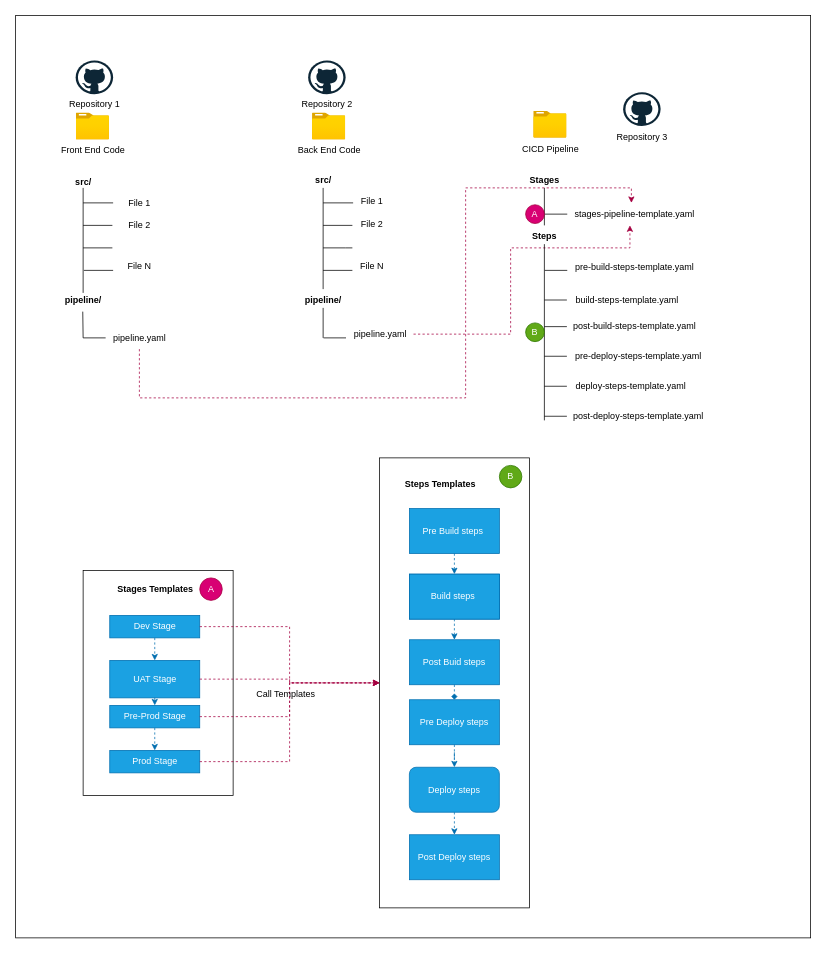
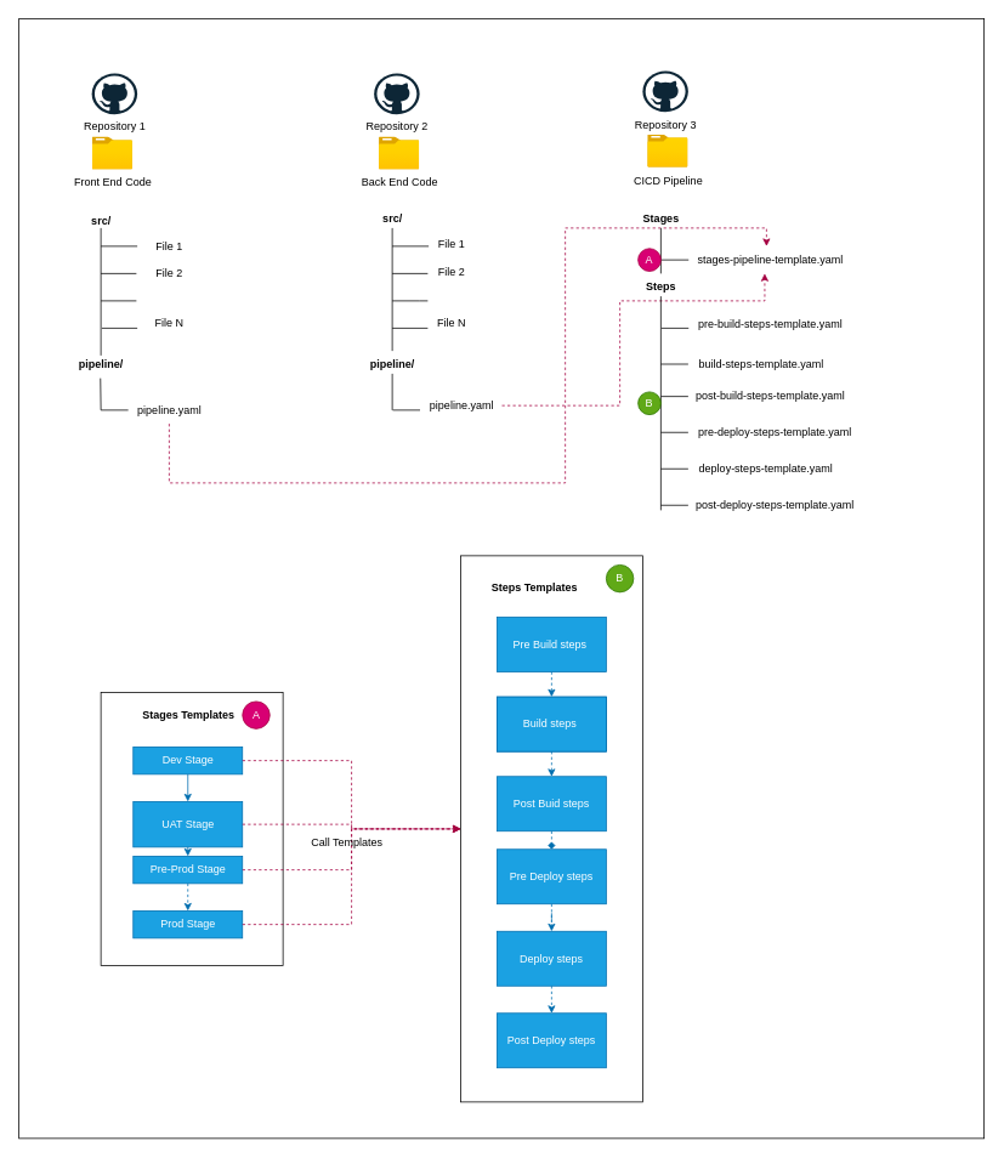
- <mxCell id="36" value="Repository 3" style="dashed=0;outlineConnect=0;html=1;align=center;labelPosition=center;verticalLabelPosition=bottom;verticalAlign=top;shape=mxgraph.weblogos.github" vertex="1" parent="1"><mxGeometry x="830" y="122.5" width="50" height="45" as="geometry" /></mxCell>
+ <mxCell id="36" value="Repository 3" style="dashed=0;outlineConnect=0;html=1;align=center;labelPosition=center;verticalLabelPosition=bottom;verticalAlign=top;shape=mxgraph.weblogos.github" vertex="1" parent="1"><mxGeometry x="705" y="77.5" width="50" height="45" as="geometry" /></mxCell>
- <mxCell id="75" style="edgeStyle=orthogonalEdgeStyle;rounded=0;orthogonalLoop=1;jettySize=auto;html=1;exitX=0.5;exitY=1;exitDx=0;exitDy=0;entryX=0.5;entryY=0;entryDx=0;entryDy=0;dashed=1;labelBorderColor=none;fillColor=#1ba1e2;strokeColor=#006EAF;" edge="1" parent="71" source="73" target="74"><mxGeometry relative="1" as="geometry"><mxPoint x="95.5" y="101.25" as="sourcePoint" /></mxGeometry></mxCell>
+ <mxCell id="75" style="edgeStyle=orthogonalEdgeStyle;rounded=0;orthogonalLoop=1;jettySize=auto;html=1;exitX=0.5;exitY=1;exitDx=0;exitDy=0;entryX=0.5;entryY=0;entryDx=0;entryDy=0;dashed=0;labelBorderColor=none;fillColor=#1ba1e2;strokeColor=#006EAF;" edge="1" parent="71" source="73" target="74"><mxGeometry relative="1" as="geometry"><mxPoint x="95.5" y="101.25" as="sourcePoint" /></mxGeometry></mxCell>
- <mxCell id="65" value="Deploy steps" style="whiteSpace=wrap;html=1;fillColor=#1ba1e2;fontColor=#ffffff;strokeColor=#006EAF;rounded=1;" vertex="1" parent="55"><mxGeometry x="40" y="412.5" width="120" height="60" as="geometry" /></mxCell>
+ <mxCell id="65" value="Deploy steps" style="whiteSpace=wrap;html=1;fillColor=#1ba1e2;fontColor=#ffffff;strokeColor=#006EAF;" vertex="1" parent="55"><mxGeometry x="40" y="412.5" width="120" height="60" as="geometry" /></mxCell>
